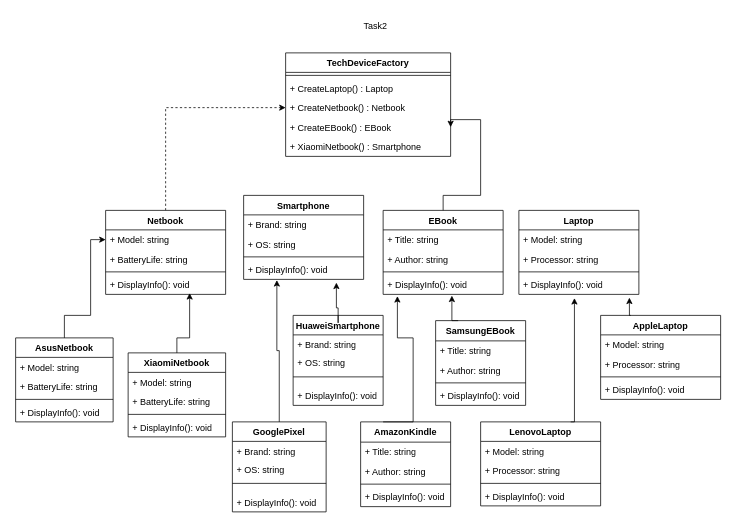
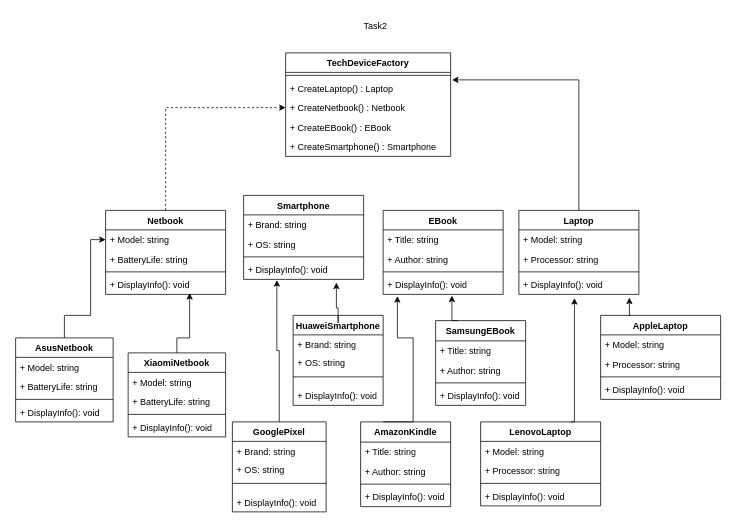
+ <mxCell id="9" style="edgeStyle=orthogonalEdgeStyle;rounded=0;orthogonalLoop=1;jettySize=auto;html=1;exitX=0.5;exitY=0;exitDx=0;exitDy=0;entryX=1.009;entryY=0.077;entryDx=0;entryDy=0;entryPerimeter=0;" edge="1" parent="1" source="10" target="5"><mxGeometry relative="1" as="geometry" /></mxCell>
- <mxCell id="8" value="+ XiaomiNetbook() : Smartphone&lt;div&gt;&lt;br&gt;&lt;/div&gt;" style="text;strokeColor=none;fillColor=none;align=left;verticalAlign=top;spacingLeft=4;spacingRight=4;overflow=hidden;rotatable=0;points=[[0,0.5],[1,0.5]];portConstraint=eastwest;whiteSpace=wrap;html=1;" vertex="1" parent="3"><mxGeometry y="112" width="220" height="26" as="geometry" /></mxCell>
+ <mxCell id="8" value="+ CreateSmartphone() : Smartphone&lt;div&gt;&lt;br&gt;&lt;/div&gt;" style="text;strokeColor=none;fillColor=none;align=left;verticalAlign=top;spacingLeft=4;spacingRight=4;overflow=hidden;rotatable=0;points=[[0,0.5],[1,0.5]];portConstraint=eastwest;whiteSpace=wrap;html=1;" vertex="1" parent="3"><mxGeometry y="112" width="220" height="26" as="geometry" /></mxCell>
- <mxCell id="31" style="edgeStyle=orthogonalEdgeStyle;rounded=0;orthogonalLoop=1;jettySize=auto;html=1;exitX=0.5;exitY=0;exitDx=0;exitDy=0;entryX=1;entryY=0.5;entryDx=0;entryDy=0;" edge="1" parent="1" source="15" target="7"><mxGeometry relative="1" as="geometry"><Array as="points"><mxPoint x="590" y="260" /><mxPoint x="640" y="260" /><mxPoint x="640" y="159" /></Array></mxGeometry></mxCell>
